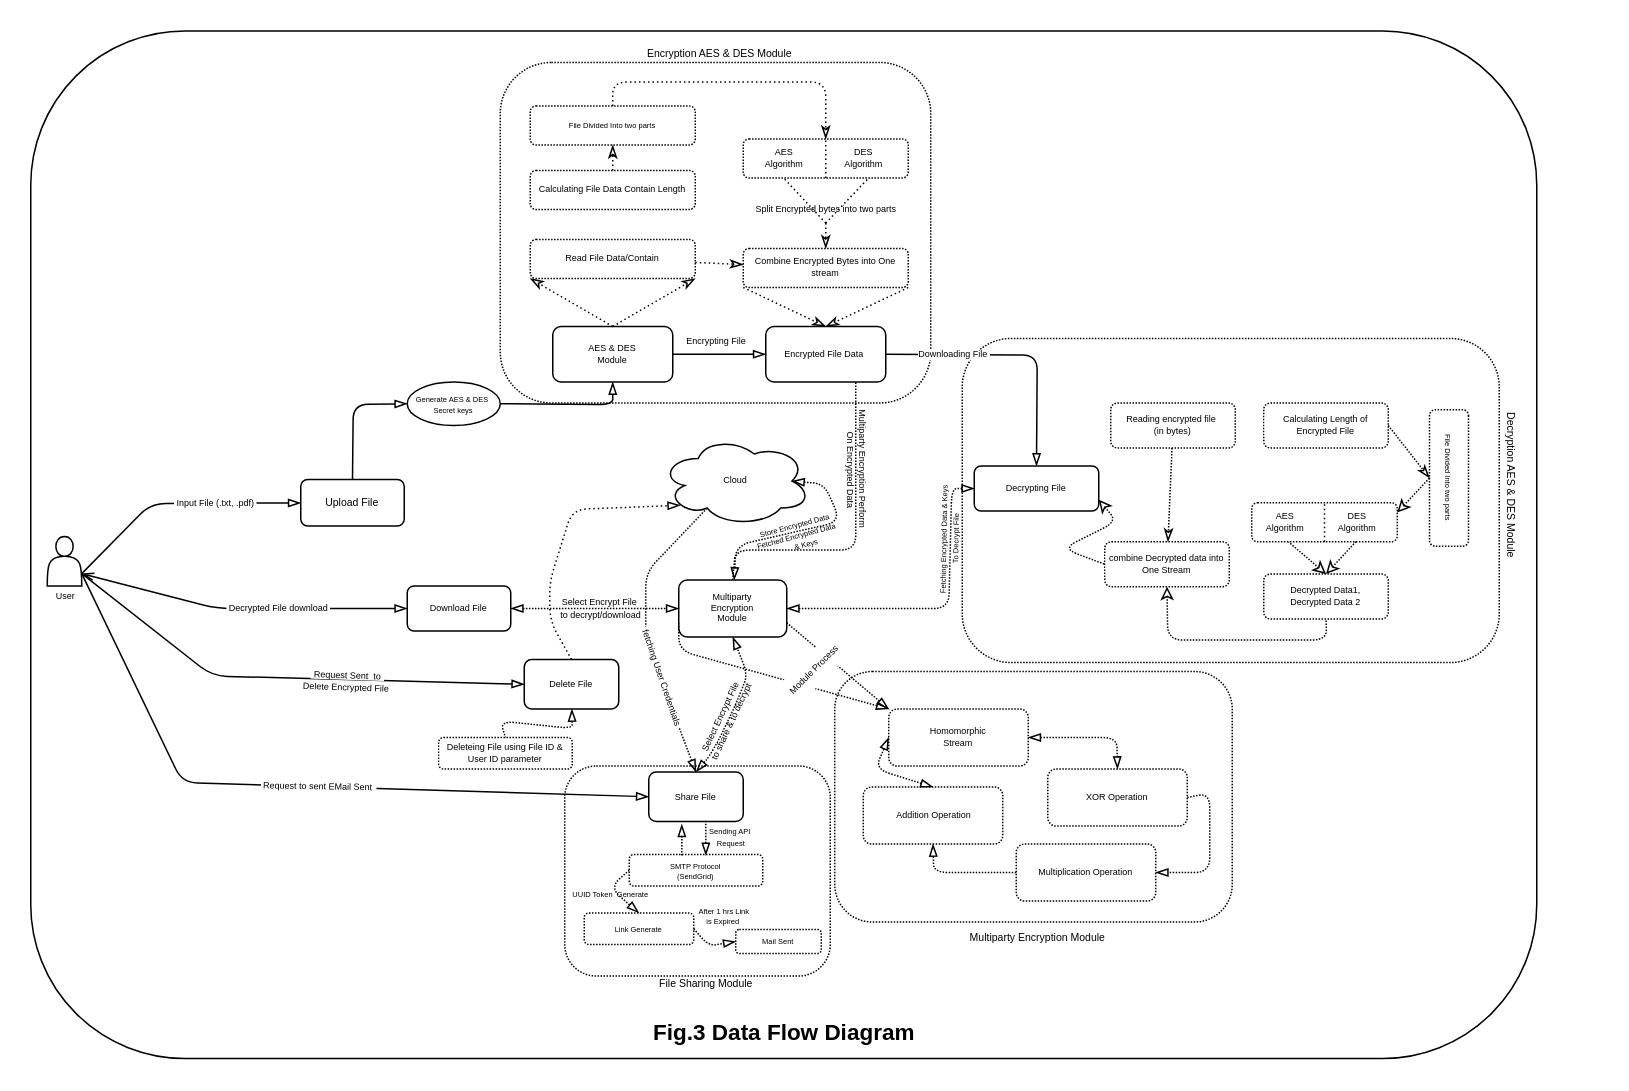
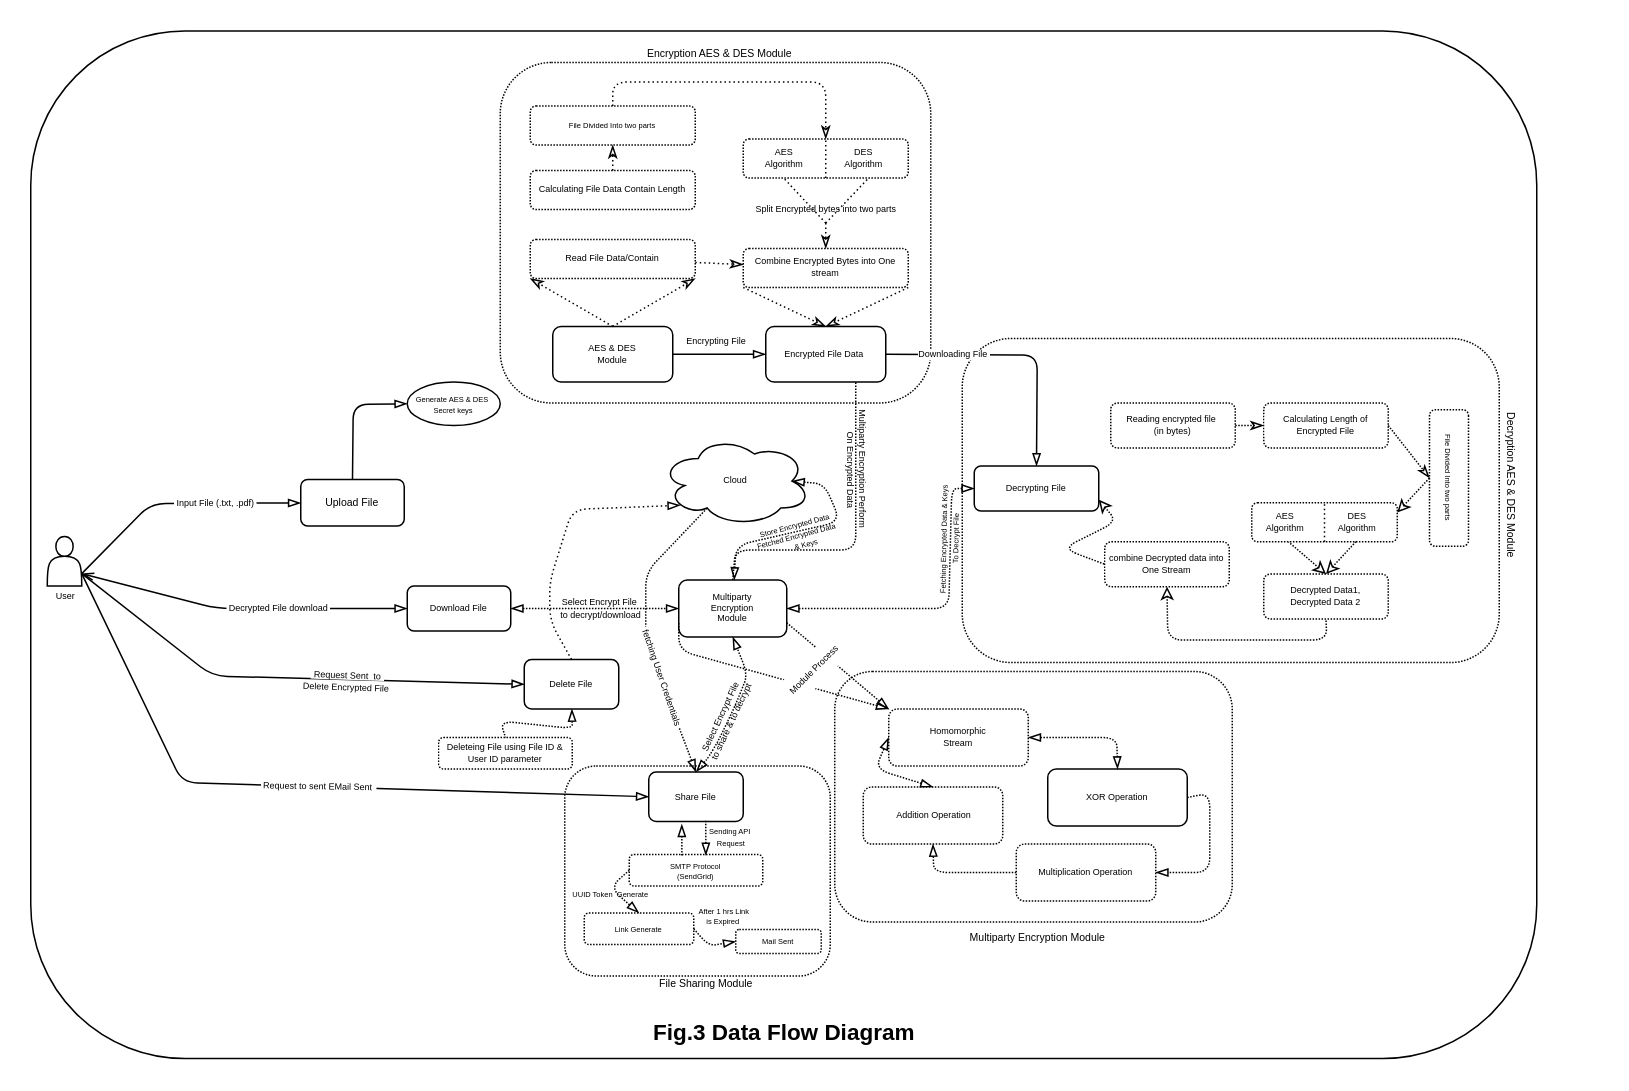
- <mxCell id="7" value="" style="edgeStyle=none;html=1;strokeColor=#000000;fontSize=6;fontColor=#000000;entryX=0.5;entryY=1;entryDx=0;entryDy=0;exitX=1;exitY=0.5;exitDx=0;exitDy=0;endArrow=blockThin;endFill=0;" parent="1" source="8" target="11" edge="1"><mxGeometry relative="1" as="geometry"><Array as="points"><mxPoint x="408" y="269" /></Array></mxGeometry></mxCell>
- <mxCell id="57" value="" style="edgeStyle=none;html=1;dashed=1;dashPattern=1 1;strokeColor=#000000;fontSize=6;fontColor=#000000;endArrow=classicThin;endFill=0;startArrow=none;startFill=0;" parent="1" source="58" target="69" edge="1"><mxGeometry relative="1" as="geometry" /></mxCell>
+ <mxCell id="57" value="" style="edgeStyle=none;html=1;dashed=1;dashPattern=1 1;strokeColor=#000000;fontSize=6;fontColor=#000000;endArrow=classicThin;endFill=0;startArrow=none;startFill=0;" parent="1" source="58" target="54" edge="1"><mxGeometry relative="1" as="geometry" /></mxCell>
- <mxCell id="76" value="&lt;font style=&quot;font-size: 6px;&quot;&gt;XOR Operation&lt;/font&gt;" style="rounded=1;whiteSpace=wrap;html=1;labelBackgroundColor=#FFFFFF;strokeColor=#000000;strokeWidth=1;fontSize=4;fontColor=#000000;fillColor=none;dashed=1;dashPattern=1 1;" parent="1" vertex="1"><mxGeometry x="698" y="512" width="93" height="38" as="geometry" /></mxCell>
+ <mxCell id="76" value="&lt;font style=&quot;font-size: 6px;&quot;&gt;XOR Operation&lt;/font&gt;" style="rounded=1;whiteSpace=wrap;html=1;labelBackgroundColor=#FFFFFF;strokeColor=#000000;strokeWidth=1;fontSize=4;fontColor=#000000;fillColor=none;dashed=0;dashPattern=1 1;" parent="1" vertex="1"><mxGeometry x="698" y="512" width="93" height="38" as="geometry" /></mxCell>
